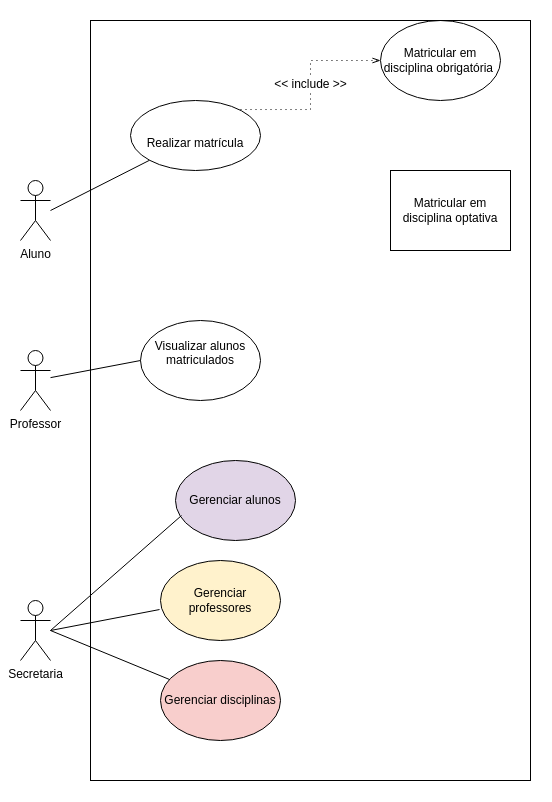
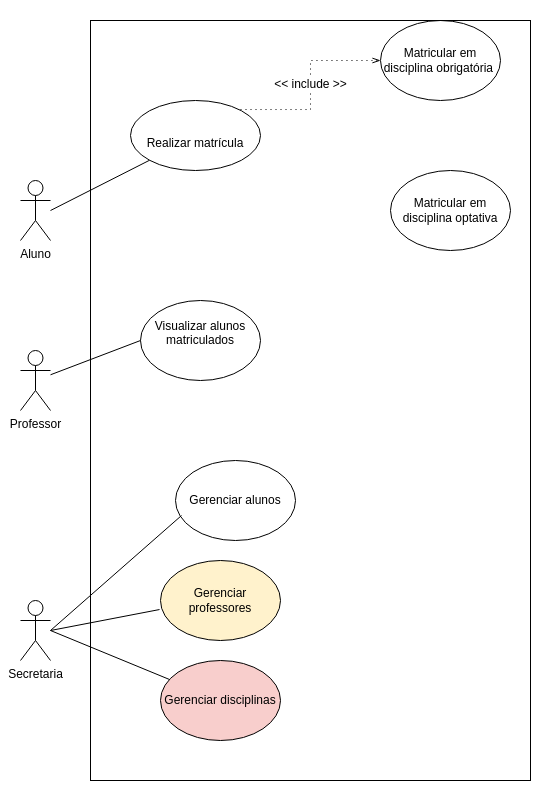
- <mxCell id="16" value="Matricular em disciplina optativa" style="whiteSpace=wrap;html=1;rounded=0;" vertex="1" parent="1"><mxGeometry x="390" y="170" width="120" height="80" as="geometry" /></mxCell>
+ <mxCell id="16" value="Matricular em disciplina optativa" style="ellipse;whiteSpace=wrap;html=1;" vertex="1" parent="1"><mxGeometry x="390" y="170" width="120" height="80" as="geometry" /></mxCell>
- <mxCell id="6" value="Visualizar alunos matriculados&lt;br&gt;&lt;div style=&quot;&quot;&gt;&lt;div style=&quot;&quot;&gt;&lt;br&gt;&lt;/div&gt;&lt;/div&gt;" style="ellipse;whiteSpace=wrap;html=1;verticalAlign=middle;align=center;" parent="1" vertex="1"><mxGeometry x="140" y="320" width="120" height="80" as="geometry" /></mxCell>
+ <mxCell id="6" value="Visualizar alunos matriculados&lt;br&gt;&lt;div style=&quot;&quot;&gt;&lt;div style=&quot;&quot;&gt;&lt;br&gt;&lt;/div&gt;&lt;/div&gt;" style="ellipse;whiteSpace=wrap;html=1;verticalAlign=middle;align=center;" parent="1" vertex="1"><mxGeometry x="140" y="300" width="120" height="80" as="geometry" /></mxCell>
- <mxCell id="9" value="Gerenciar alunos&lt;br&gt;" style="ellipse;whiteSpace=wrap;html=1;fillColor=#e1d5e7;" parent="1" vertex="1"><mxGeometry x="175" y="460" width="120" height="80" as="geometry" /></mxCell>
+ <mxCell id="9" value="Gerenciar alunos&lt;br&gt;" style="ellipse;whiteSpace=wrap;html=1;" parent="1" vertex="1"><mxGeometry x="175" y="460" width="120" height="80" as="geometry" /></mxCell>
